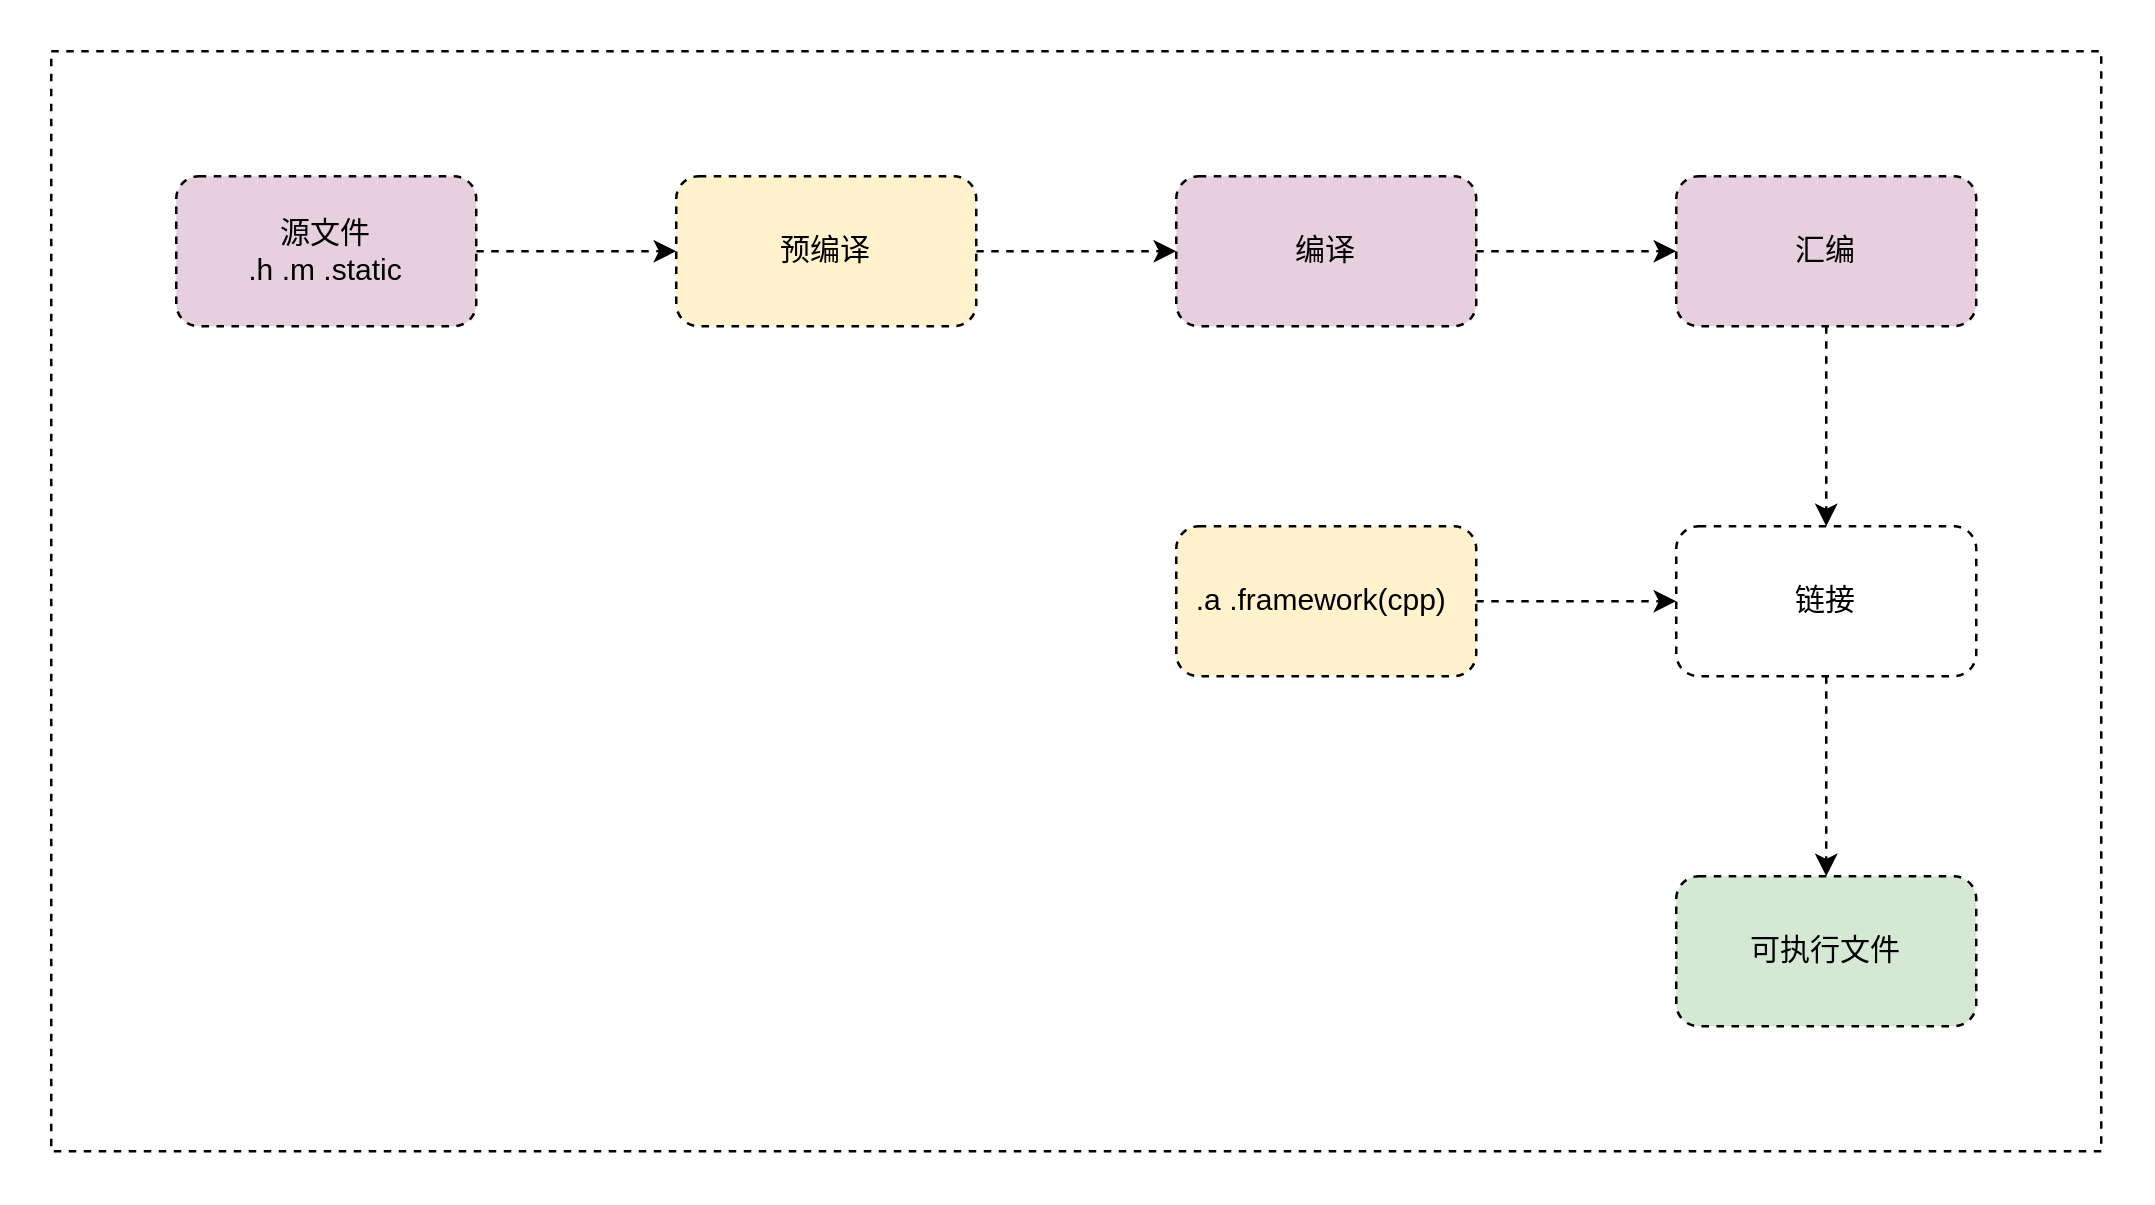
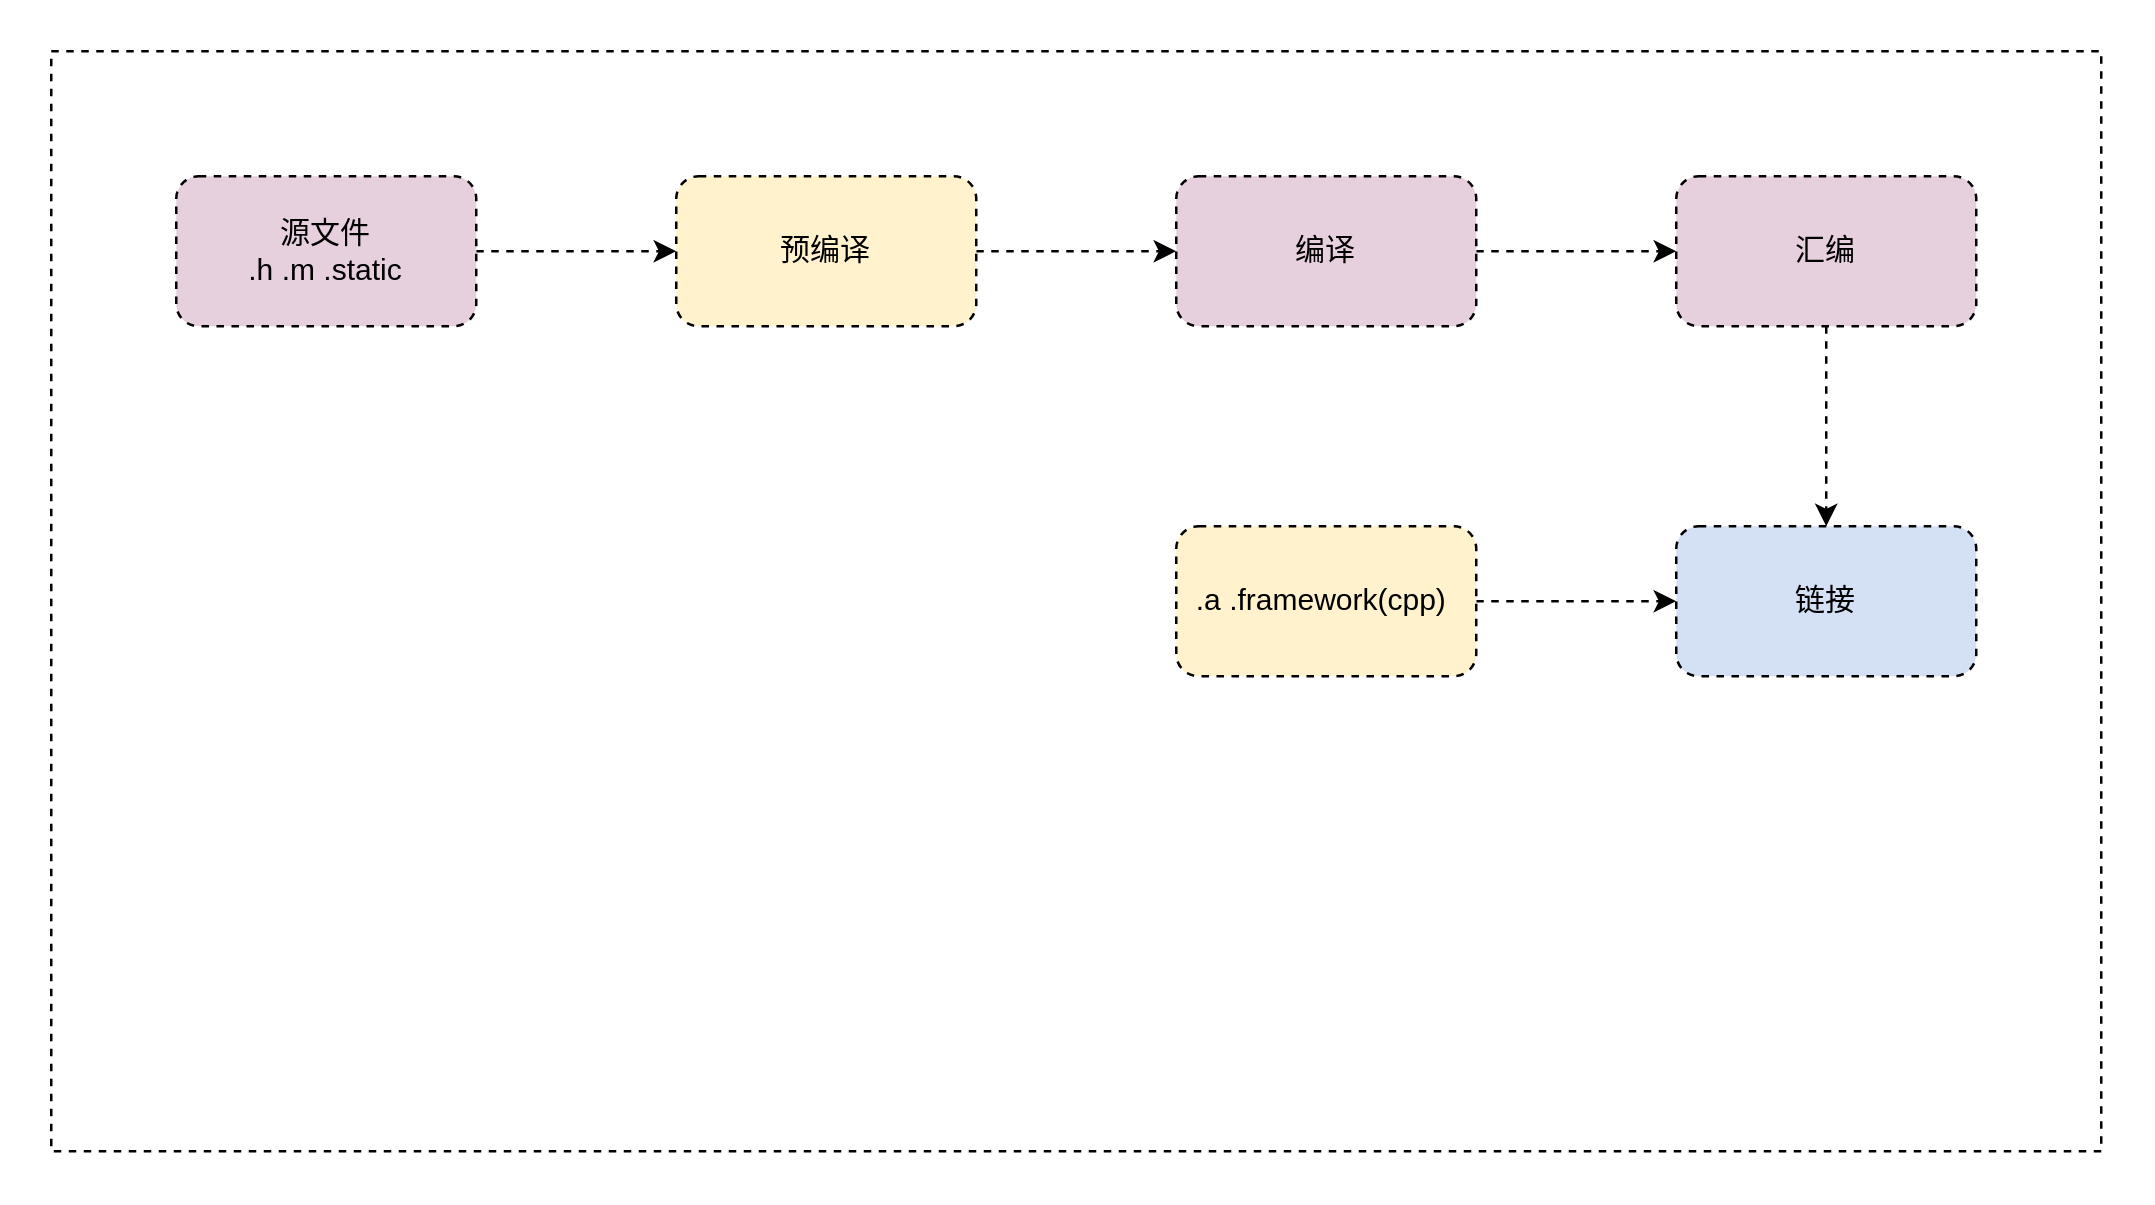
- <mxCell id="12" value="链接" style="whiteSpace=wrap;html=1;rounded=1;fillColor=#ffffff;dashed=1;" parent="1" vertex="1"><mxGeometry x="670" y="210" width="120" height="60" as="geometry" /></mxCell>
+ <mxCell id="12" value="链接" style="whiteSpace=wrap;html=1;rounded=1;fillColor=#D4E1F5;dashed=1;" parent="1" vertex="1"><mxGeometry x="670" y="210" width="120" height="60" as="geometry" /></mxCell>
- <mxCell id="11" value="" style="edgeStyle=orthogonalEdgeStyle;rounded=0;orthogonalLoop=1;jettySize=auto;html=1;dashed=1;" parent="1" source="12" target="15" edge="1"><mxGeometry relative="1" as="geometry" /></mxCell>
- <mxCell id="15" value="可执行文件" style="whiteSpace=wrap;html=1;rounded=1;fillColor=#D5E8D4;dashed=1;" parent="1" vertex="1"><mxGeometry x="670" y="350" width="120" height="60" as="geometry" /></mxCell>
